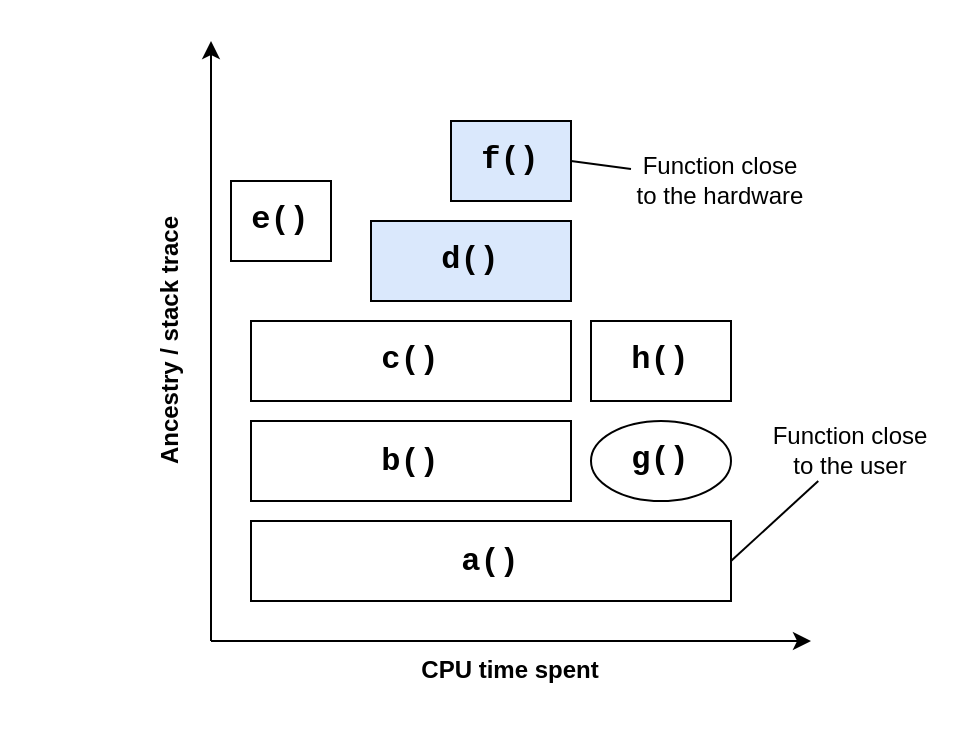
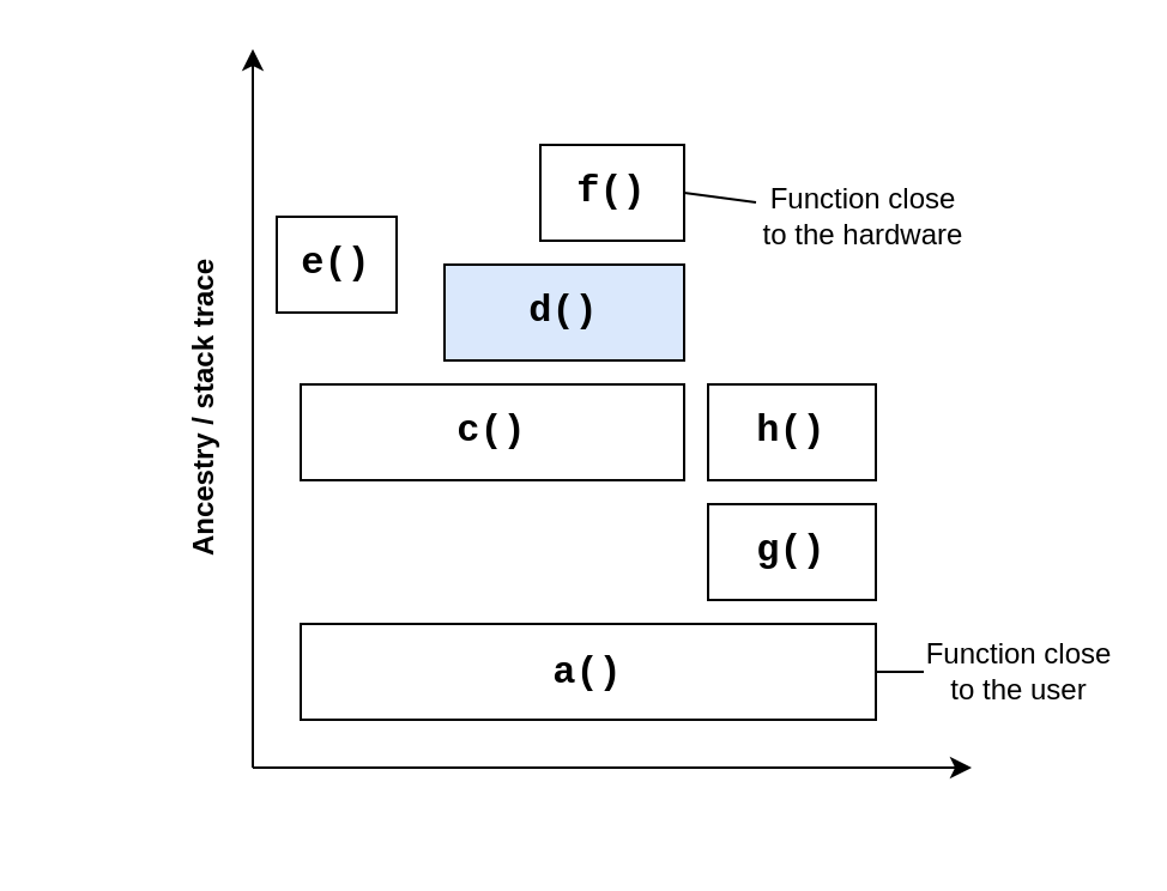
- <mxCell id="11" value="&lt;div style=&quot;font-size: 16px;&quot;&gt;f()&lt;/div&gt;" style="rounded=0;whiteSpace=wrap;html=1;fontFamily=Courier New;fontSize=16;fontStyle=1;fillColor=#dae8fc;" vertex="1" parent="1"><mxGeometry x="225" y="60" width="60" height="40" as="geometry" /></mxCell>
+ <mxCell id="11" value="&lt;div style=&quot;font-size: 16px;&quot;&gt;f()&lt;/div&gt;" style="rounded=0;whiteSpace=wrap;html=1;fontFamily=Courier New;fontSize=16;fontStyle=1" vertex="1" parent="1"><mxGeometry x="225" y="60" width="60" height="40" as="geometry" /></mxCell>
- <mxCell id="15" value="Function close to the user" style="text;html=1;align=center;verticalAlign=middle;whiteSpace=wrap;rounded=0;" vertex="1" parent="1"><mxGeometry x="385" y="210" width="80" height="30" as="geometry" /></mxCell>
+ <mxCell id="15" value="Function close to the user" style="text;html=1;align=center;verticalAlign=middle;whiteSpace=wrap;rounded=0;" vertex="1" parent="1"><mxGeometry x="385" y="265" width="80" height="30" as="geometry" /></mxCell>
- <mxCell id="5" value="&lt;font face=&quot;Courier New&quot; style=&quot;font-size: 16px;&quot;&gt;b()&lt;/font&gt;" style="rounded=0;whiteSpace=wrap;html=1;fontSize=16;fontStyle=1" vertex="1" parent="1"><mxGeometry x="125" y="210" width="160" height="40" as="geometry" /></mxCell>
- <mxCell id="6" value="g()" style="ellipse;whiteSpace=wrap;html=1;fontSize=16;fontStyle=1;fontFamily=Courier New;" vertex="1" parent="1"><mxGeometry x="295" y="210" width="70" height="40" as="geometry" /></mxCell>
+ <mxCell id="6" value="g()" style="rounded=0;whiteSpace=wrap;html=1;fontSize=16;fontStyle=1;fontFamily=Courier New;" vertex="1" parent="1"><mxGeometry x="295" y="210" width="70" height="40" as="geometry" /></mxCell>
- <mxCell id="12" value="CPU time spent" style="text;html=1;align=center;verticalAlign=middle;whiteSpace=wrap;rounded=0;fontStyle=1" vertex="1" parent="1"><mxGeometry x="195" y="320" width="120" height="30" as="geometry" /></mxCell>
